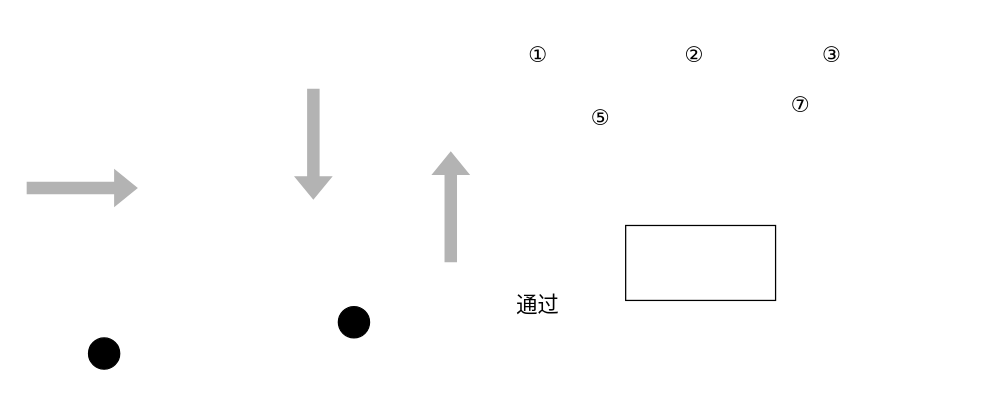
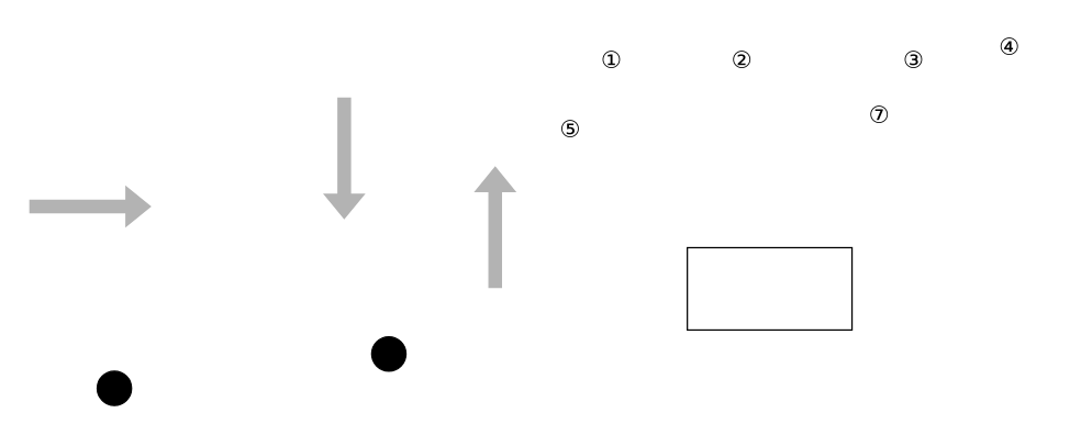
+ <mxCell id="8" value="④" style="text;html=1;strokeColor=none;fillColor=none;align=center;verticalAlign=middle;whiteSpace=wrap;rounded=0;strokeWidth=1;fontSize=17;" parent="1" vertex="1"><mxGeometry x="705" y="20" width="60" height="30" as="geometry" /></mxCell>
- <mxCell id="6" value="①" style="text;html=1;strokeColor=none;fillColor=none;align=center;verticalAlign=middle;whiteSpace=wrap;rounded=0;strokeWidth=1;fontSize=17;" parent="1" vertex="1"><mxGeometry x="400" y="30" width="60" height="30" as="geometry" /></mxCell>
+ <mxCell id="6" value="①" style="text;html=1;strokeColor=none;fillColor=none;align=center;verticalAlign=middle;whiteSpace=wrap;rounded=0;strokeWidth=1;fontSize=17;" parent="1" vertex="1"><mxGeometry x="415" y="30" width="60" height="30" as="geometry" /></mxCell>
- <mxCell id="5" value="②" style="text;html=1;strokeColor=none;fillColor=none;align=center;verticalAlign=middle;whiteSpace=wrap;rounded=0;strokeWidth=1;fontSize=17;" parent="1" vertex="1"><mxGeometry x="525" y="30" width="60" height="30" as="geometry" /></mxCell>
+ <mxCell id="5" value="②" style="text;html=1;strokeColor=none;fillColor=none;align=center;verticalAlign=middle;whiteSpace=wrap;rounded=0;strokeWidth=1;fontSize=17;" parent="1" vertex="1"><mxGeometry x="510" y="30" width="60" height="30" as="geometry" /></mxCell>
- <mxCell id="9" value="⑤" style="text;html=1;strokeColor=none;fillColor=none;align=center;verticalAlign=middle;whiteSpace=wrap;rounded=0;strokeWidth=1;fontSize=17;" parent="1" vertex="1"><mxGeometry x="450" y="80" width="60" height="30" as="geometry" /></mxCell>
+ <mxCell id="9" value="⑤" style="text;html=1;strokeColor=none;fillColor=none;align=center;verticalAlign=middle;whiteSpace=wrap;rounded=0;strokeWidth=1;fontSize=17;" parent="1" vertex="1"><mxGeometry x="385" y="80" width="60" height="30" as="geometry" /></mxCell>
- <mxCell id="14" value="通过" style="text;html=1;strokeColor=none;fillColor=none;align=center;verticalAlign=middle;whiteSpace=wrap;rounded=0;strokeWidth=1;fontSize=17;" parent="1" vertex="1"><mxGeometry x="400" y="230" width="60" height="30" as="geometry" /></mxCell>
